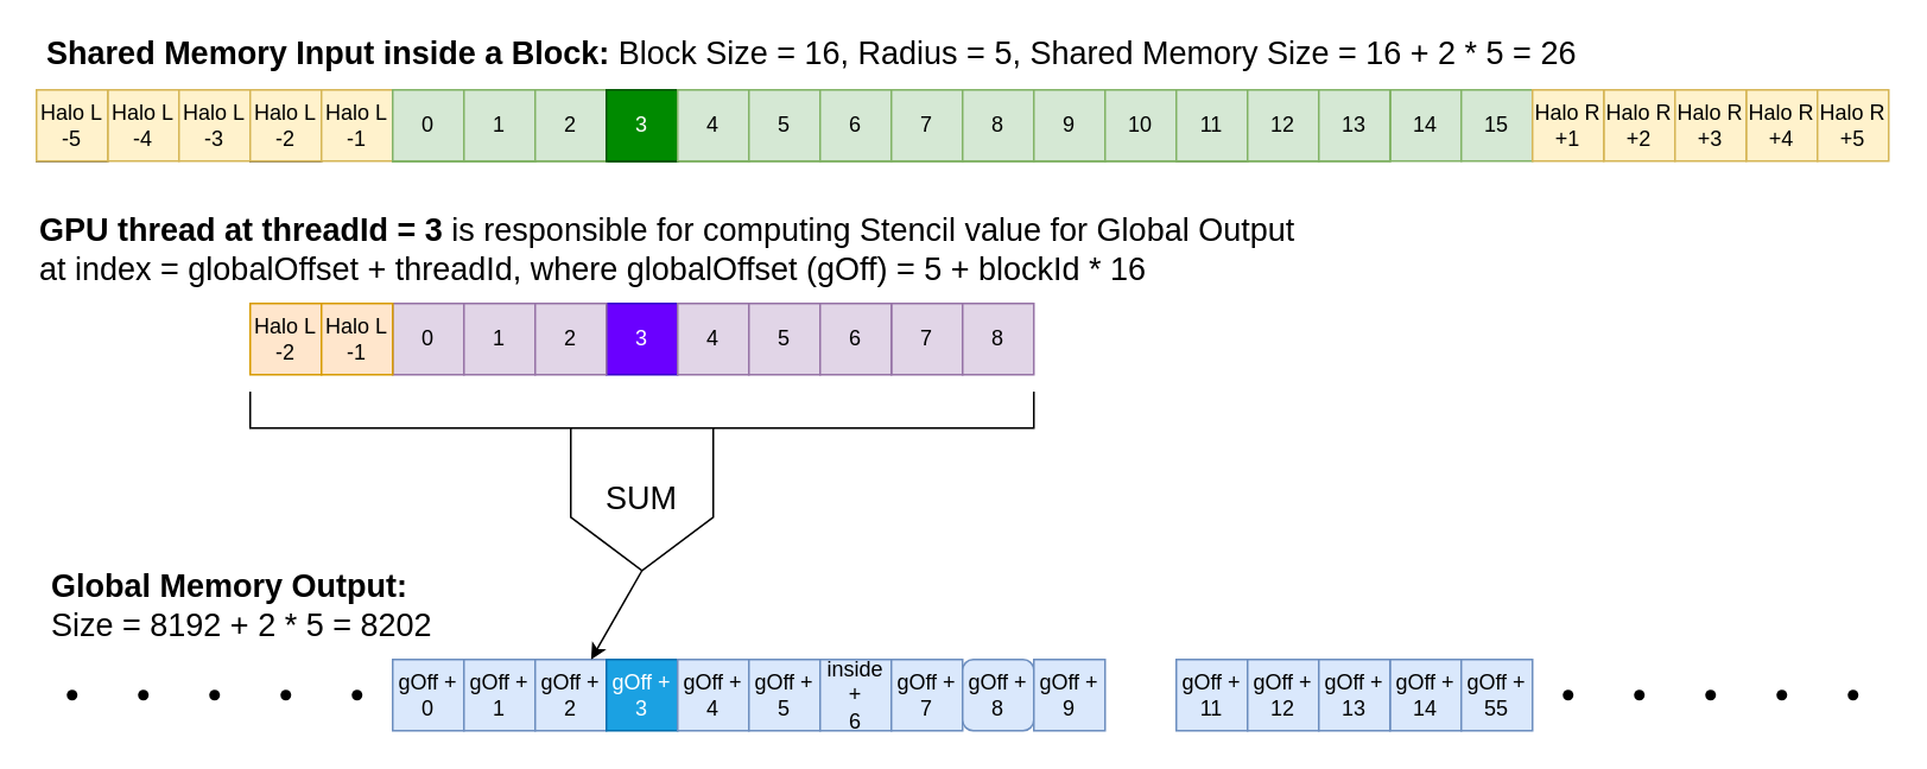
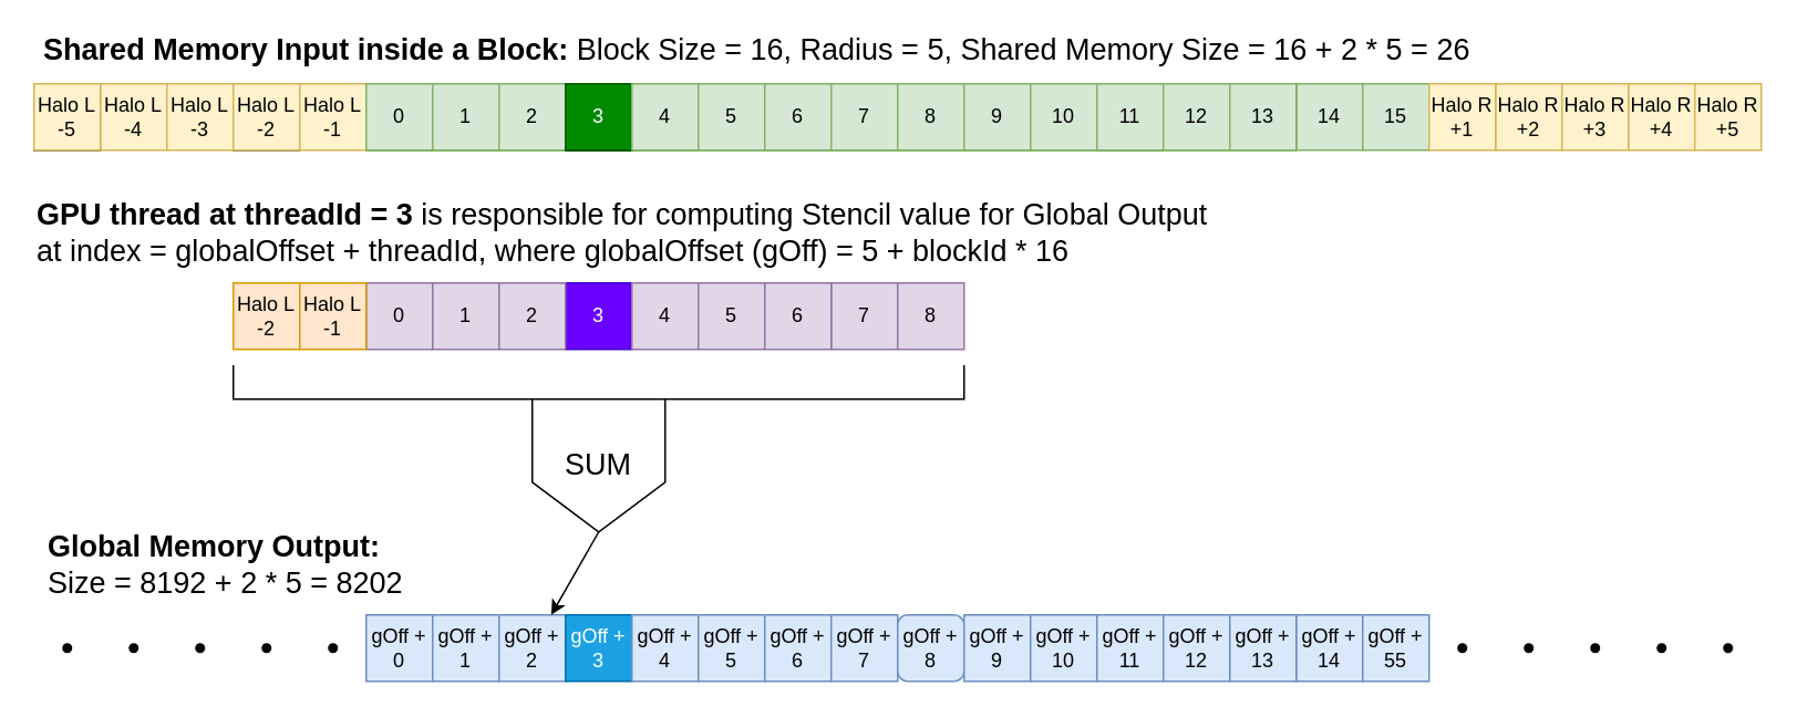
- <mxCell id="97" value="&lt;div&gt;inside +&lt;/div&gt;&lt;div&gt;6&lt;/div&gt;" style="whiteSpace=wrap;html=1;aspect=fixed;fillColor=#dae8fc;strokeColor=#6c8ebf;" vertex="1" parent="1"><mxGeometry x="460" y="370" width="40" height="40" as="geometry" /></mxCell>
+ <mxCell id="97" value="&lt;div&gt;gOff +&lt;/div&gt;&lt;div&gt;6&lt;/div&gt;" style="whiteSpace=wrap;html=1;aspect=fixed;fillColor=#dae8fc;strokeColor=#6c8ebf;" vertex="1" parent="1"><mxGeometry x="460" y="370" width="40" height="40" as="geometry" /></mxCell>
+ <mxCell id="101" value="&lt;div&gt;gOff +&lt;/div&gt;&lt;div&gt;10&lt;/div&gt;" style="whiteSpace=wrap;html=1;aspect=fixed;fillColor=#dae8fc;strokeColor=#6c8ebf;" vertex="1" parent="1"><mxGeometry x="620" y="370" width="40" height="40" as="geometry" /></mxCell>
